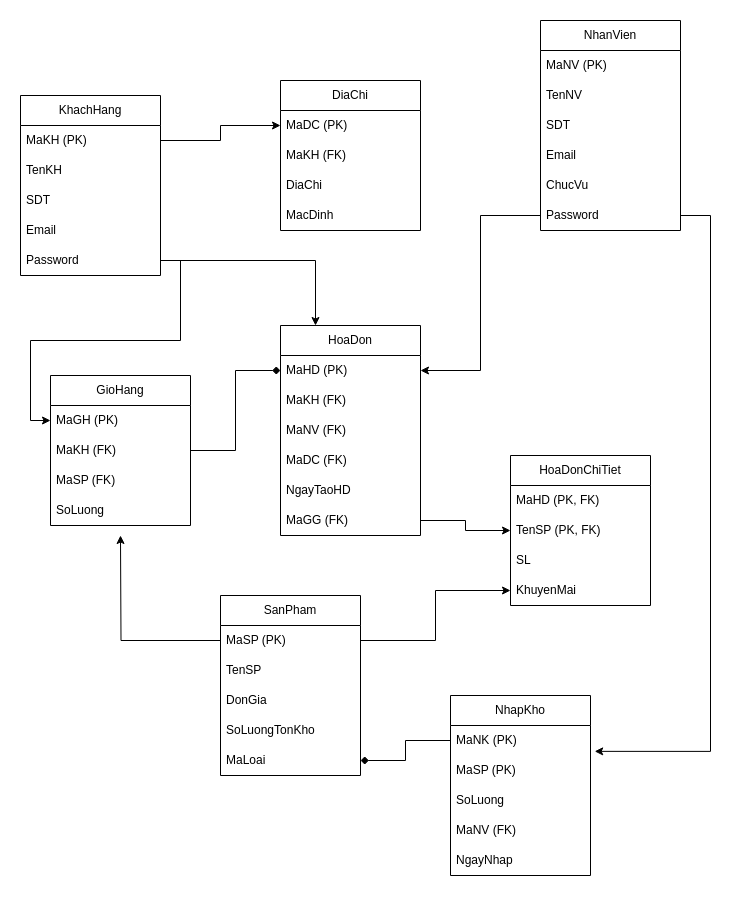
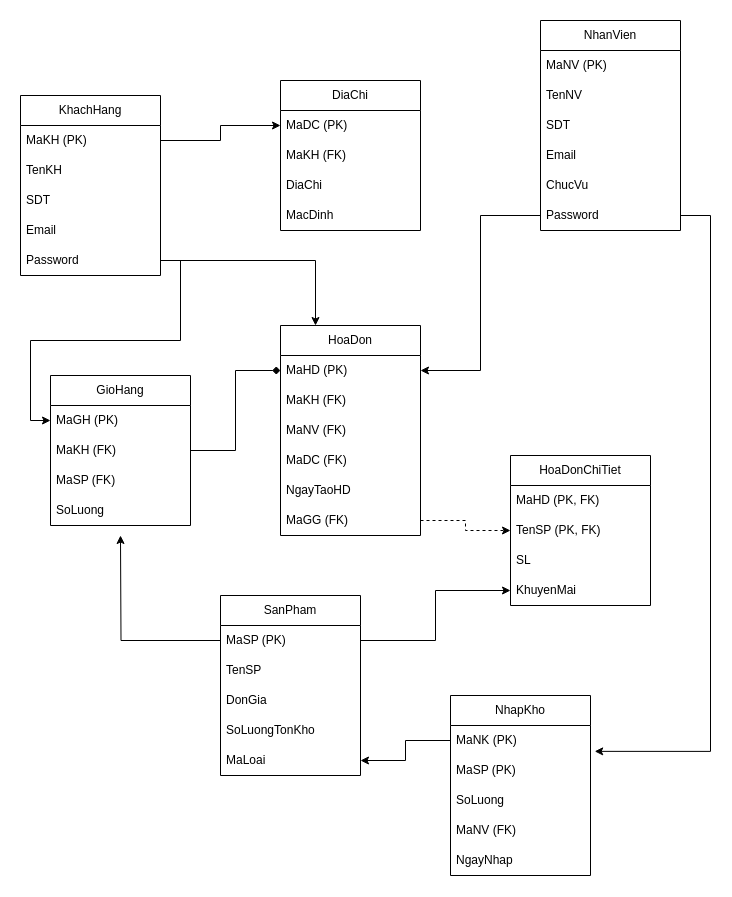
- <mxCell id="35" style="edgeStyle=orthogonalEdgeStyle;rounded=0;orthogonalLoop=1;jettySize=auto;html=1;exitX=1;exitY=0.5;exitDx=0;exitDy=0;" edge="1" parent="1" source="27" target="30"><mxGeometry relative="1" as="geometry" /></mxCell>
+ <mxCell id="35" style="edgeStyle=orthogonalEdgeStyle;rounded=0;orthogonalLoop=1;jettySize=auto;html=1;exitX=1;exitY=0.5;exitDx=0;exitDy=0;dashed=1;" edge="1" parent="1" source="27" target="30"><mxGeometry relative="1" as="geometry" /></mxCell>
- <mxCell id="57" style="edgeStyle=orthogonalEdgeStyle;rounded=0;orthogonalLoop=1;jettySize=auto;html=1;entryX=1;entryY=0.5;entryDx=0;entryDy=0;endArrow=diamond;" edge="1" parent="1" source="45" target="42"><mxGeometry relative="1" as="geometry" /></mxCell>
+ <mxCell id="57" style="edgeStyle=orthogonalEdgeStyle;rounded=0;orthogonalLoop=1;jettySize=auto;html=1;entryX=1;entryY=0.5;entryDx=0;entryDy=0;" edge="1" parent="1" source="45" target="42"><mxGeometry relative="1" as="geometry" /></mxCell>
